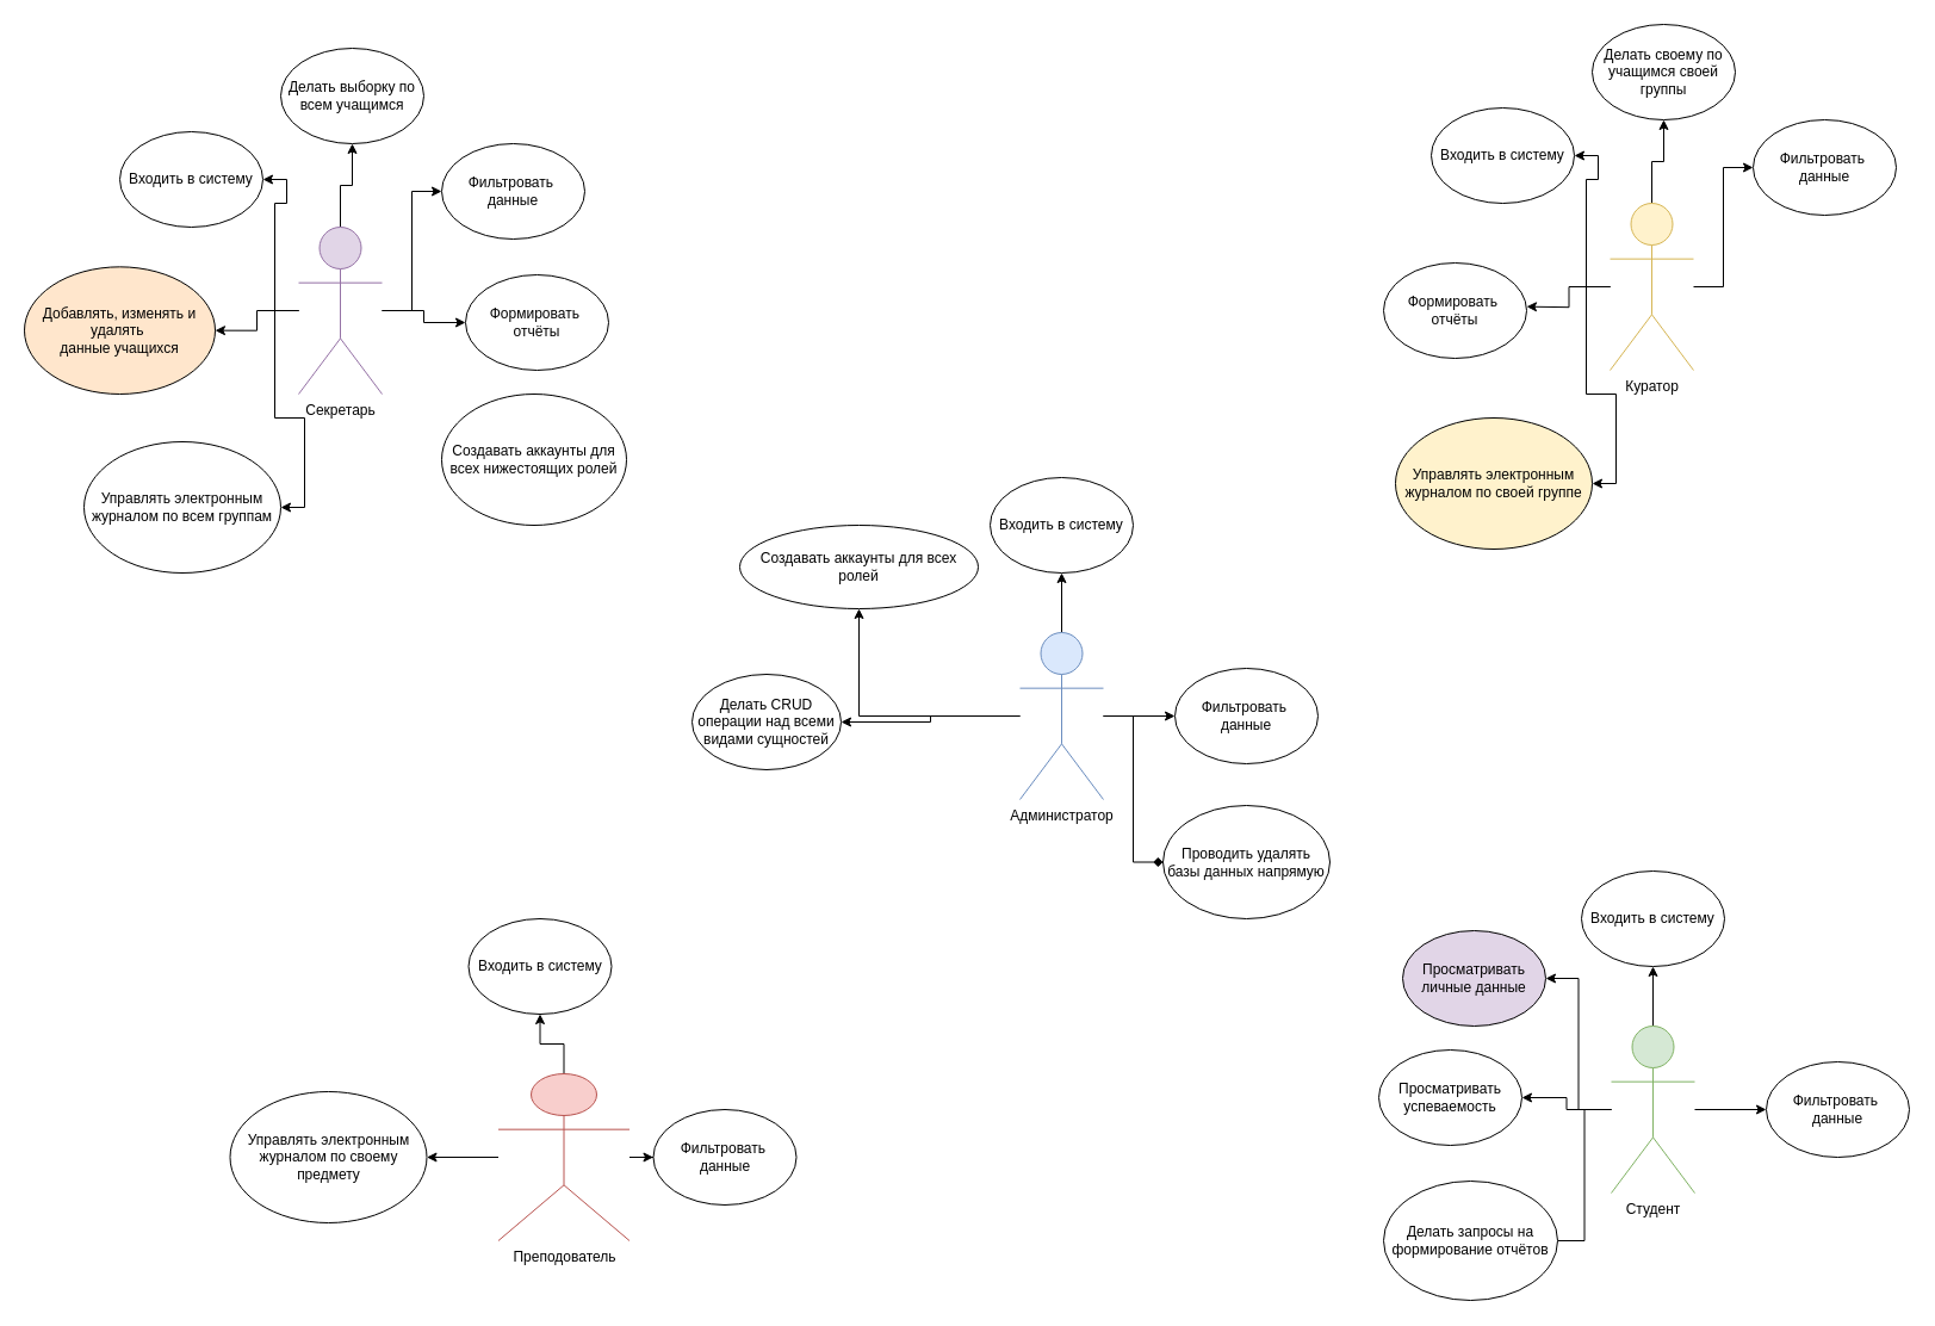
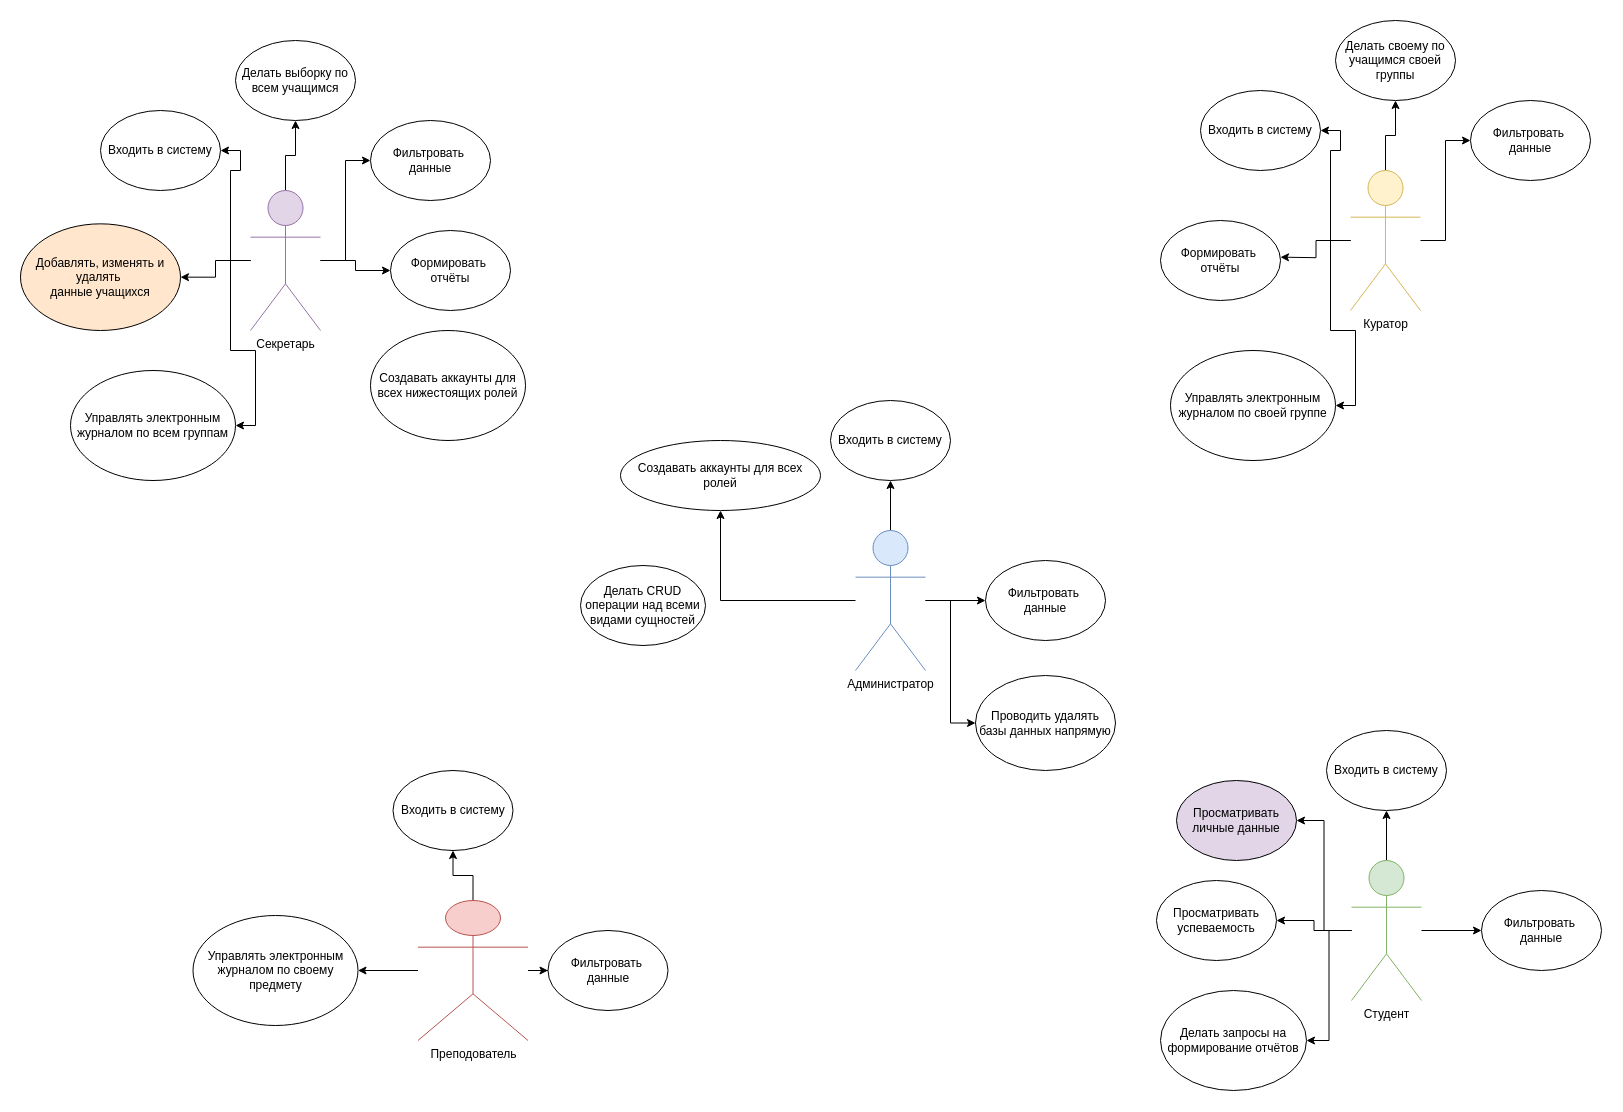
- <mxCell id="24" value="Управлять электронным журналом по своей группе" style="ellipse;whiteSpace=wrap;html=1;fillColor=#fff2cc;" vertex="1" parent="1"><mxGeometry x="1170" y="350" width="165" height="110" as="geometry" /></mxCell>
+ <mxCell id="24" value="Управлять электронным журналом по своей группе" style="ellipse;whiteSpace=wrap;html=1;" vertex="1" parent="1"><mxGeometry x="1170" y="350" width="165" height="110" as="geometry" /></mxCell>
- <mxCell id="47" style="edgeStyle=orthogonalEdgeStyle;rounded=0;orthogonalLoop=1;jettySize=auto;html=1;" edge="1" parent="1" source="49" target="53"><mxGeometry relative="1" as="geometry" /></mxCell>
- <mxCell id="48" style="edgeStyle=orthogonalEdgeStyle;rounded=0;orthogonalLoop=1;jettySize=auto;html=1;entryX=0;entryY=0.5;entryDx=0;entryDy=0;endArrow=diamond;" edge="1" parent="1" source="49" target="54"><mxGeometry relative="1" as="geometry" /></mxCell>
+ <mxCell id="48" style="edgeStyle=orthogonalEdgeStyle;rounded=0;orthogonalLoop=1;jettySize=auto;html=1;entryX=0;entryY=0.5;entryDx=0;entryDy=0;" edge="1" parent="1" source="49" target="54"><mxGeometry relative="1" as="geometry" /></mxCell>
- <mxCell id="37" style="edgeStyle=orthogonalEdgeStyle;rounded=0;orthogonalLoop=1;jettySize=auto;html=1;endArrow=none;" edge="1" parent="1" source="38" target="43"><mxGeometry relative="1" as="geometry" /></mxCell>
+ <mxCell id="37" style="edgeStyle=orthogonalEdgeStyle;rounded=0;orthogonalLoop=1;jettySize=auto;html=1;" edge="1" parent="1" source="38" target="43"><mxGeometry relative="1" as="geometry" /></mxCell>
